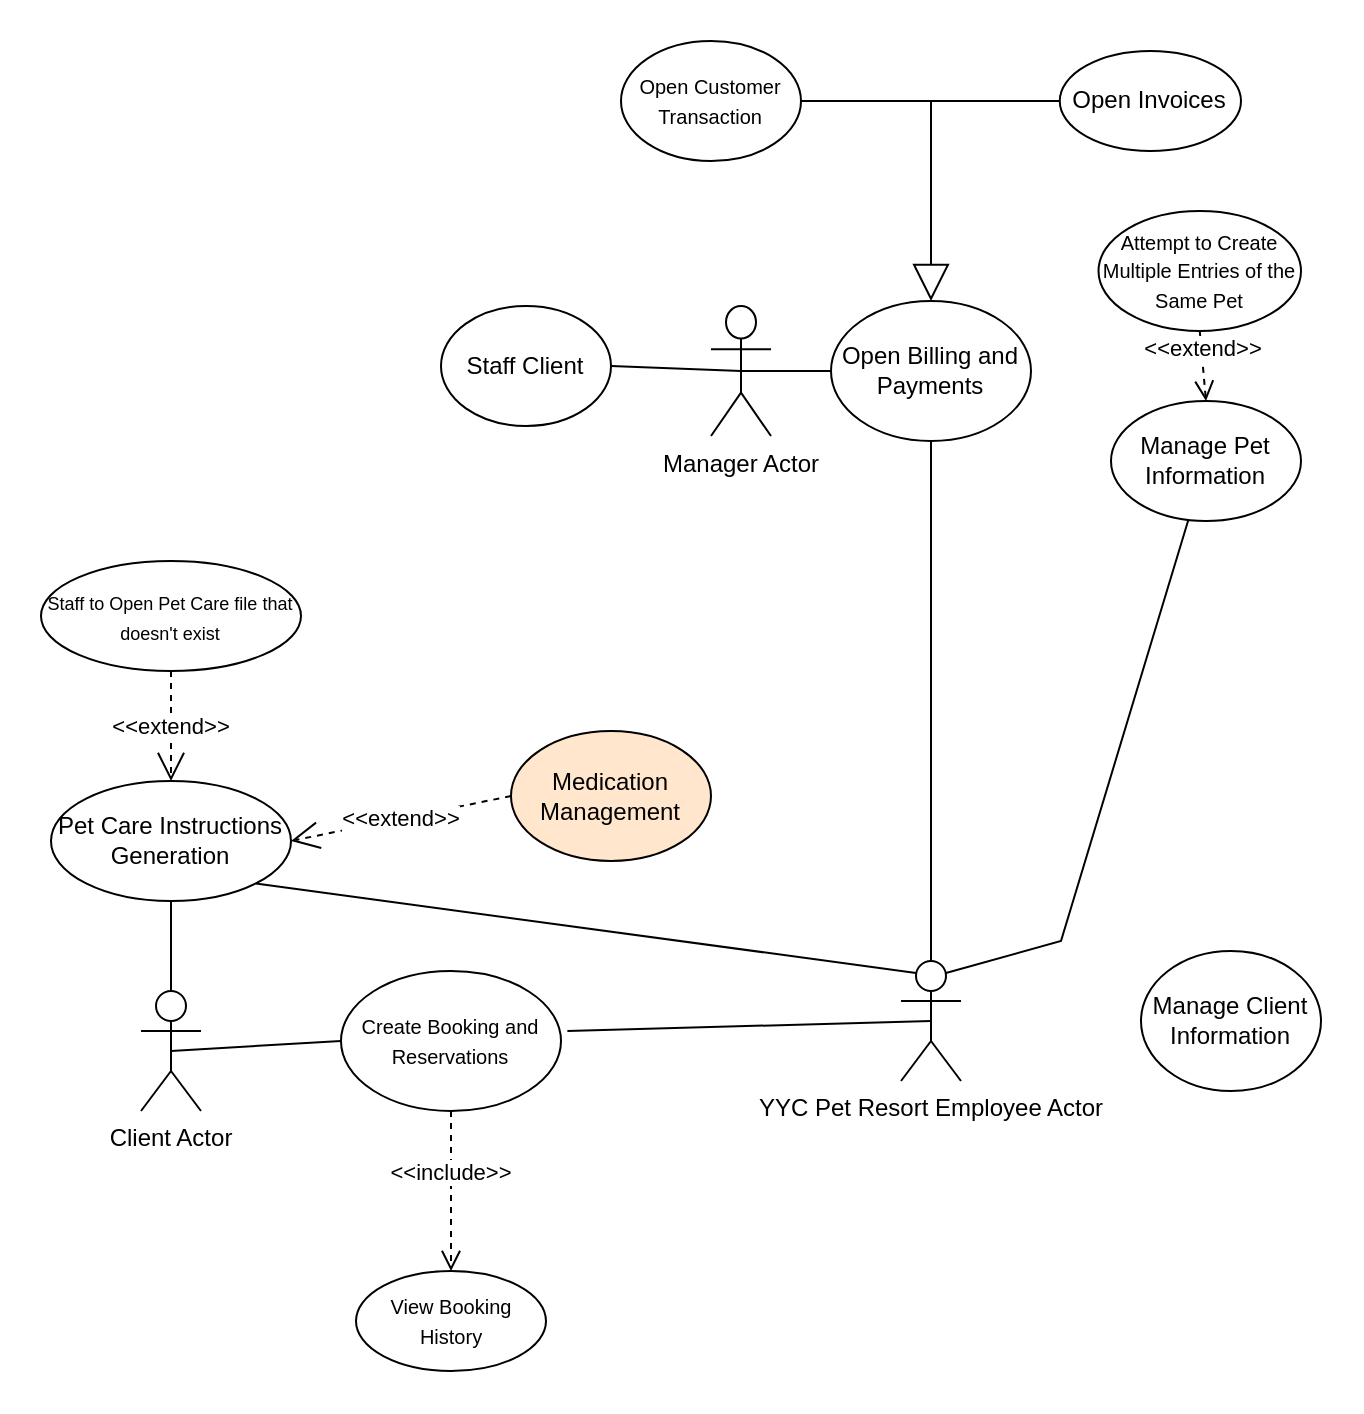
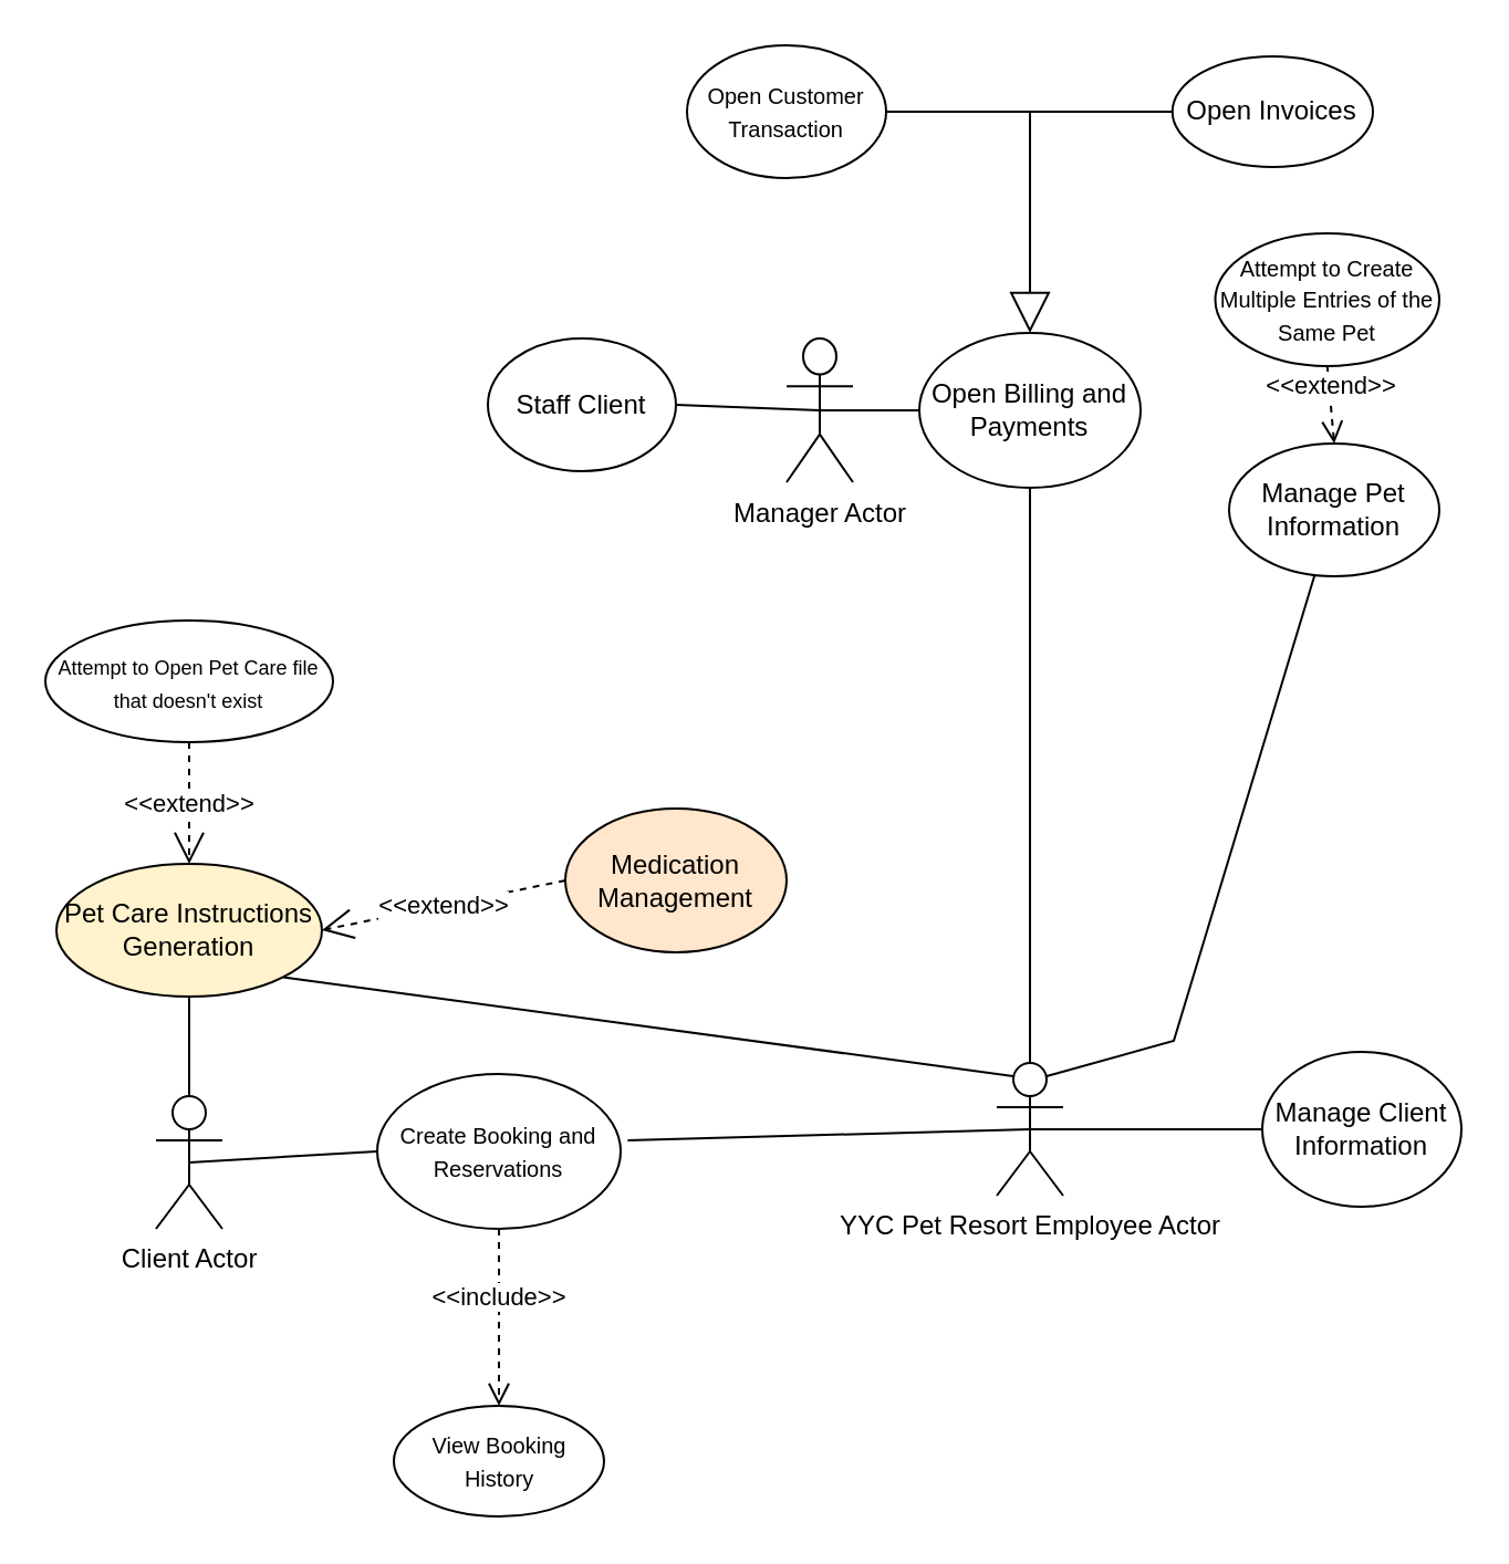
- <mxCell id="24" value="&lt;font style=&quot;font-size: 9px;&quot;&gt;Staff to Open Pet Care file that doesn't exist&lt;/font&gt;" style="ellipse;whiteSpace=wrap;html=1;" parent="1" vertex="1"><mxGeometry x="20" y="280" width="130" height="55" as="geometry" /></mxCell>
+ <mxCell id="24" value="&lt;font style=&quot;font-size: 9px;&quot;&gt;Attempt to Open Pet Care file that doesn't exist&lt;/font&gt;" style="ellipse;whiteSpace=wrap;html=1;" parent="1" vertex="1"><mxGeometry x="20" y="280" width="130" height="55" as="geometry" /></mxCell>
- <mxCell id="21" value="Pet Care Instructions Generation" style="ellipse;whiteSpace=wrap;html=1;" parent="1" vertex="1"><mxGeometry x="25" y="390" width="120" height="60" as="geometry" /></mxCell>
+ <mxCell id="21" value="Pet Care Instructions Generation" style="ellipse;whiteSpace=wrap;html=1;fillColor=#fff2cc;" parent="1" vertex="1"><mxGeometry x="25" y="390" width="120" height="60" as="geometry" /></mxCell>
+ <mxCell id="3" value="" style="endArrow=none;html=1;rounded=0;exitX=0.5;exitY=0.5;exitDx=0;exitDy=0;exitPerimeter=0;" parent="1" source="2" target="4" edge="1"><mxGeometry width="50" height="50" relative="1" as="geometry"><mxPoint x="630" y="570" as="sourcePoint" /><mxPoint x="600" y="510" as="targetPoint" /></mxGeometry></mxCell>
